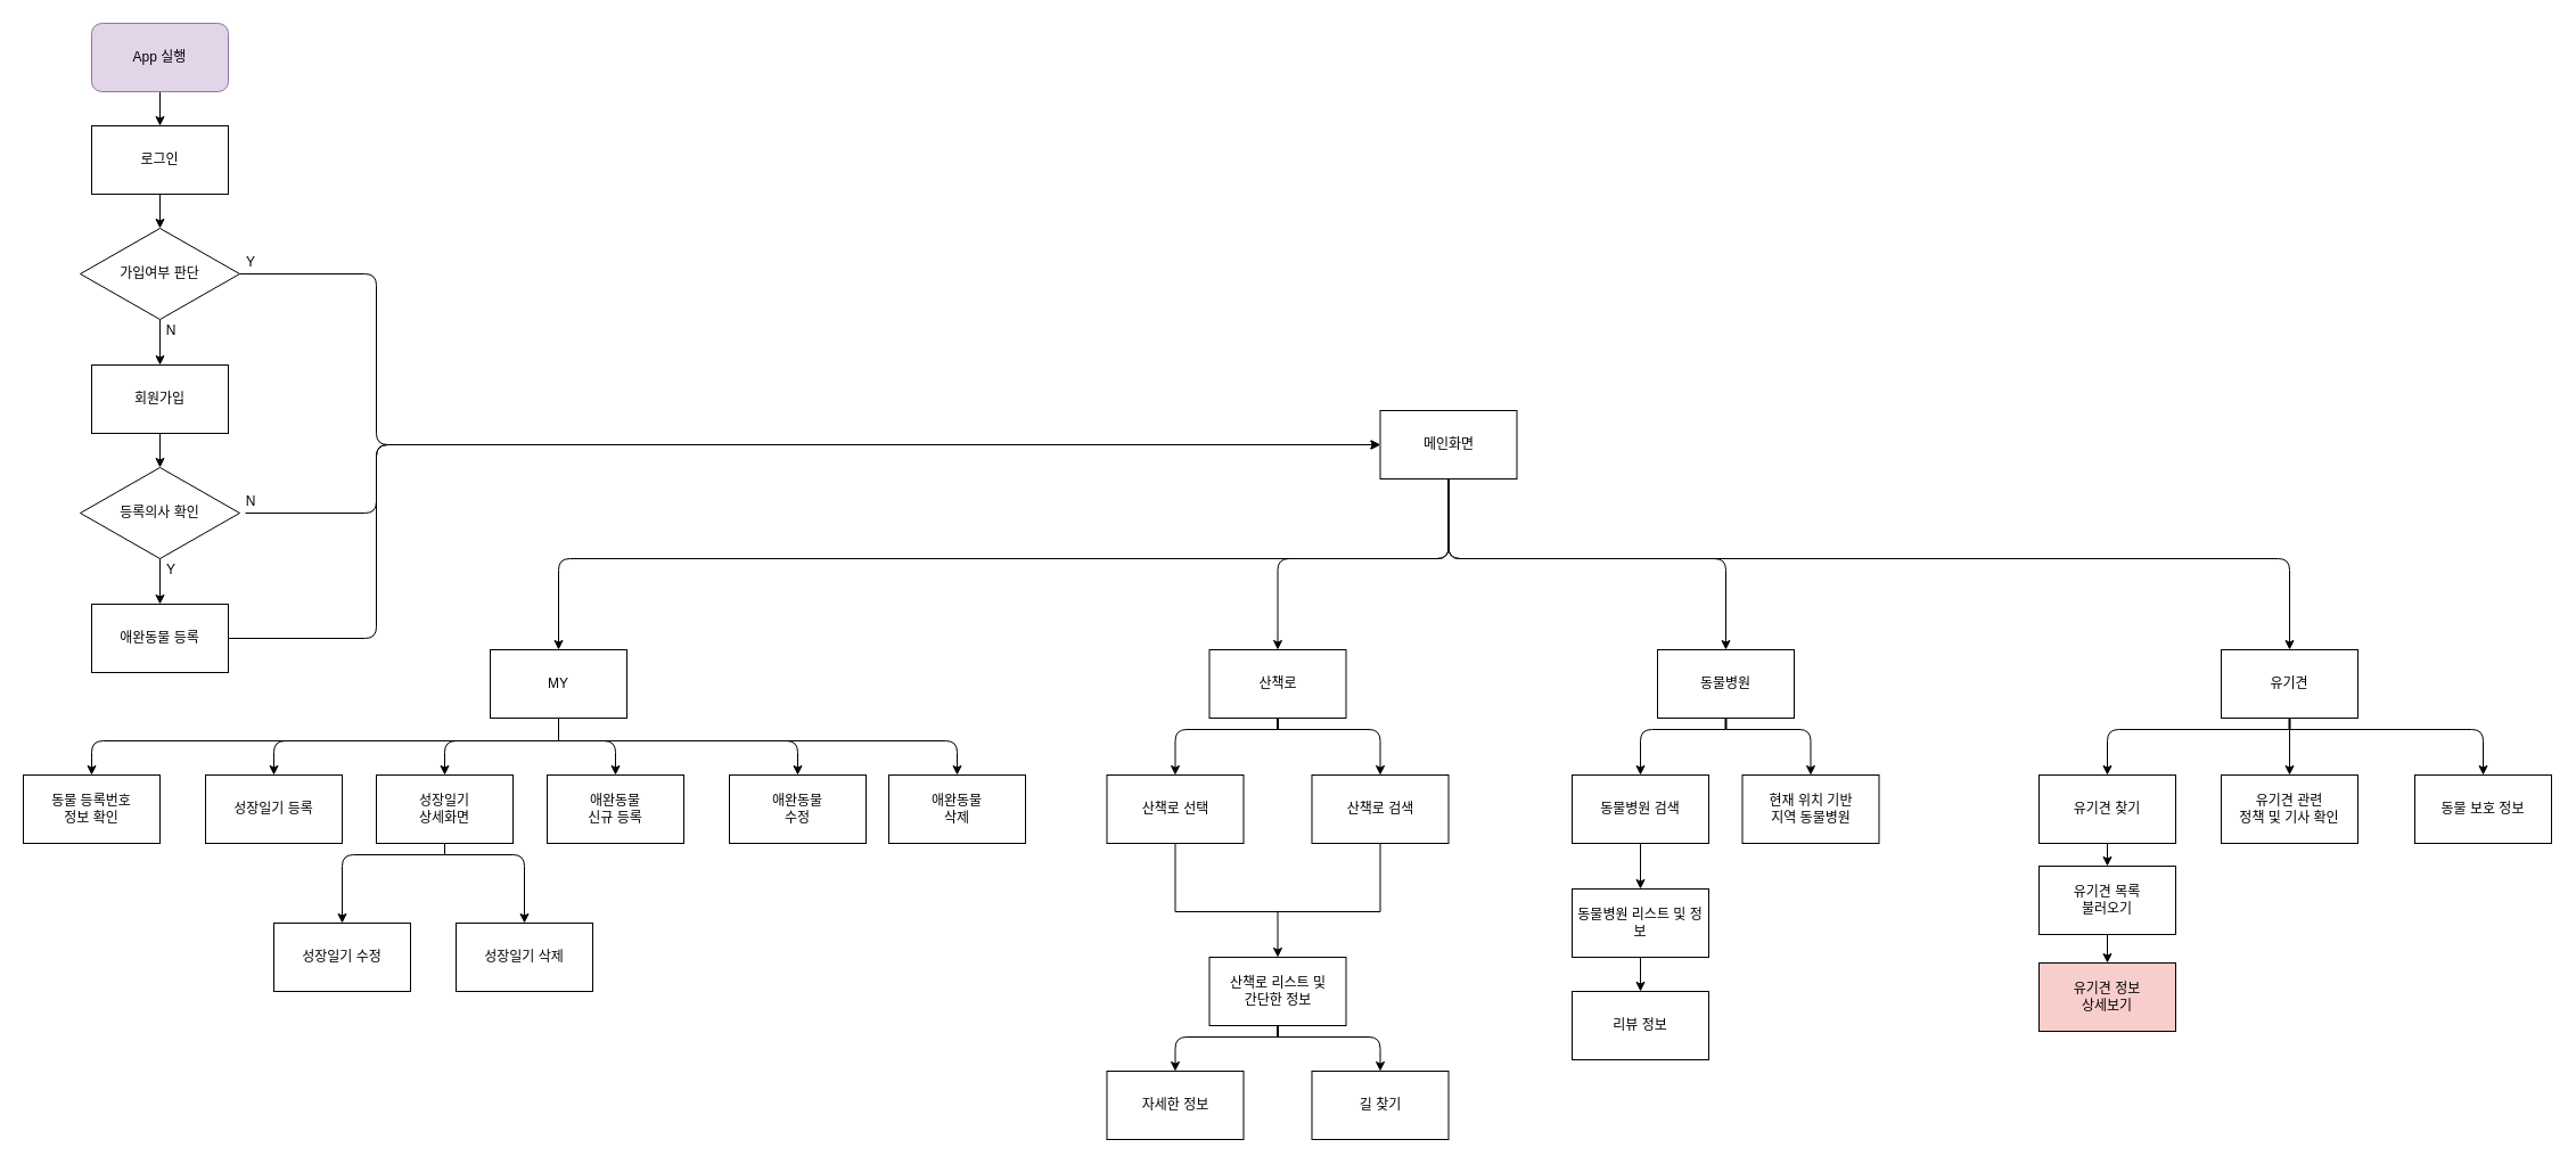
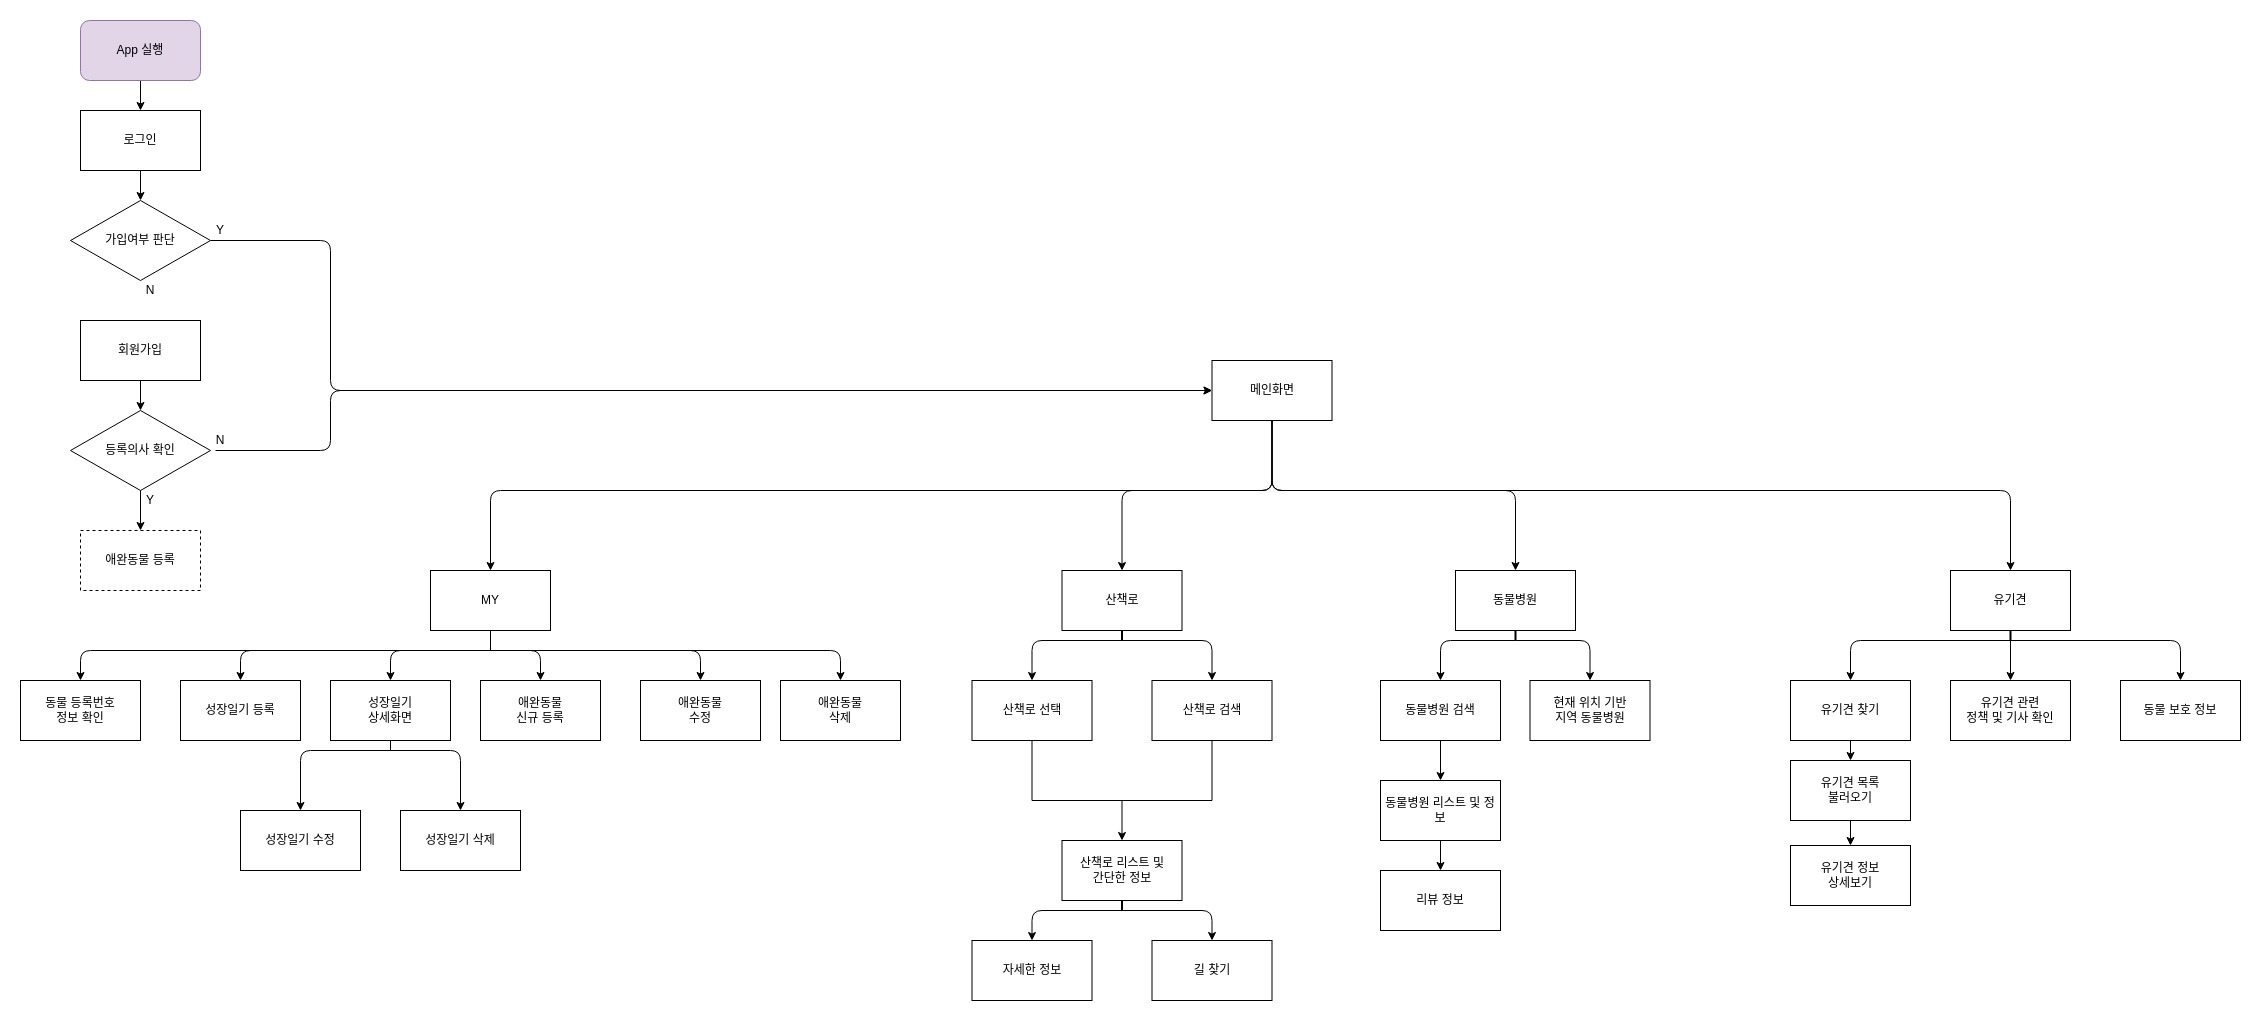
- <mxCell id="8" value="" style="endArrow=classic;html=1;exitX=0.5;exitY=1;exitDx=0;exitDy=0;" edge="1" parent="1" source="6" target="5"><mxGeometry width="50" height="50" relative="1" as="geometry"><mxPoint x="80" y="250" as="sourcePoint" /><mxPoint x="130" y="200" as="targetPoint" /></mxGeometry></mxCell>
- <mxCell id="12" value="애완동물 등록" style="rounded=0;whiteSpace=wrap;html=1;" vertex="1" parent="1"><mxGeometry x="80" y="530" width="120" height="60" as="geometry" /></mxCell>
+ <mxCell id="12" value="애완동물 등록" style="rounded=0;whiteSpace=wrap;html=1;dashed=1;" vertex="1" parent="1"><mxGeometry x="80" y="530" width="120" height="60" as="geometry" /></mxCell>
- <mxCell id="18" value="" style="edgeStyle=elbowEdgeStyle;elbow=horizontal;endArrow=classic;html=1;exitX=1;exitY=0.5;exitDx=0;exitDy=0;entryX=0;entryY=0.5;entryDx=0;entryDy=0;" edge="1" parent="1" source="12" target="10"><mxGeometry width="50" height="50" relative="1" as="geometry"><mxPoint x="70" y="660" as="sourcePoint" /><mxPoint x="460" y="360" as="targetPoint" /><Array as="points"><mxPoint x="330" y="410" /></Array></mxGeometry></mxCell>
- <mxCell id="52" value="유기견 정보&lt;br&gt;상세보기" style="rounded=0;whiteSpace=wrap;html=1;fillColor=#f8cecc;" vertex="1" parent="1"><mxGeometry x="1790" y="845" width="120" height="60" as="geometry" /></mxCell>
+ <mxCell id="52" value="유기견 정보&lt;br&gt;상세보기" style="rounded=0;whiteSpace=wrap;html=1;" vertex="1" parent="1"><mxGeometry x="1790" y="845" width="120" height="60" as="geometry" /></mxCell>
